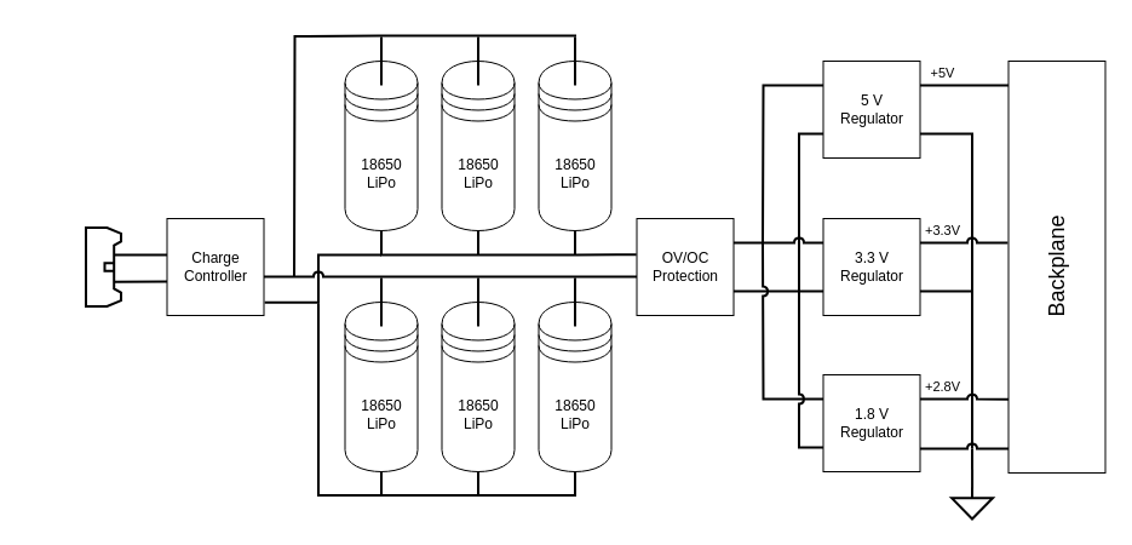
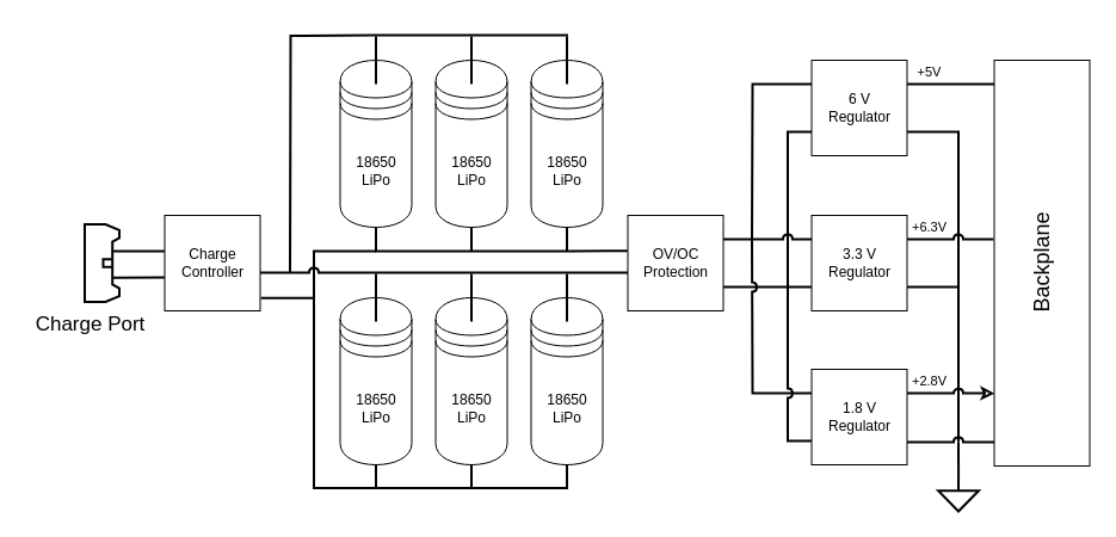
- <mxCell id="39" value="&lt;div&gt;5 V&lt;/div&gt;&lt;div&gt; Regulator&lt;/div&gt;" style="whiteSpace=wrap;html=1;aspect=fixed;strokeWidth=1;" vertex="1" parent="1"><mxGeometry x="679.5" y="50" width="80" height="80" as="geometry" /></mxCell>
+ <mxCell id="39" value="&lt;div&gt;6 V&lt;/div&gt;&lt;div&gt; Regulator&lt;/div&gt;" style="whiteSpace=wrap;html=1;aspect=fixed;strokeWidth=1;" vertex="1" parent="1"><mxGeometry x="679.5" y="50" width="80" height="80" as="geometry" /></mxCell>
- <mxCell id="53" value="+3.3V" style="text;html=1;resizable=0;autosize=1;align=center;verticalAlign=middle;points=[];fillColor=none;strokeColor=none;rounded=0;fontSize=11;" vertex="1" parent="1"><mxGeometry x="752.5" y="180" width="50" height="20" as="geometry" /></mxCell>
+ <mxCell id="53" value="+6.3V" style="text;html=1;resizable=0;autosize=1;align=center;verticalAlign=middle;points=[];fillColor=none;strokeColor=none;rounded=0;fontSize=11;" vertex="1" parent="1"><mxGeometry x="752.5" y="180" width="50" height="20" as="geometry" /></mxCell>
+ <mxCell id="58" value="Charge Port" style="text;html=1;resizable=0;autosize=1;align=center;verticalAlign=middle;points=[];fillColor=none;strokeColor=none;rounded=0;fontSize=17;" vertex="1" parent="1"><mxGeometry x="20" y="257" width="110" height="30" as="geometry" /></mxCell>
- <mxCell id="48" style="edgeStyle=orthogonalEdgeStyle;rounded=0;jumpStyle=arc;orthogonalLoop=1;jettySize=auto;html=1;entryX=0.004;entryY=0.821;entryDx=0;entryDy=0;entryPerimeter=0;fontSize=18;endArrow=none;endFill=0;strokeColor=default;strokeWidth=2;exitX=1;exitY=0.25;exitDx=0;exitDy=0;" edge="1" parent="1" source="50" target="51"><mxGeometry relative="1" as="geometry" /></mxCell>
+ <mxCell id="48" style="edgeStyle=orthogonalEdgeStyle;rounded=0;jumpStyle=arc;orthogonalLoop=1;jettySize=auto;html=1;entryX=0.004;entryY=0.821;entryDx=0;entryDy=0;entryPerimeter=0;fontSize=18;endArrow=classic;endFill=0;strokeColor=default;strokeWidth=2;exitX=1;exitY=0.25;exitDx=0;exitDy=0;" edge="1" parent="1" source="50" target="51"><mxGeometry relative="1" as="geometry" /></mxCell>
